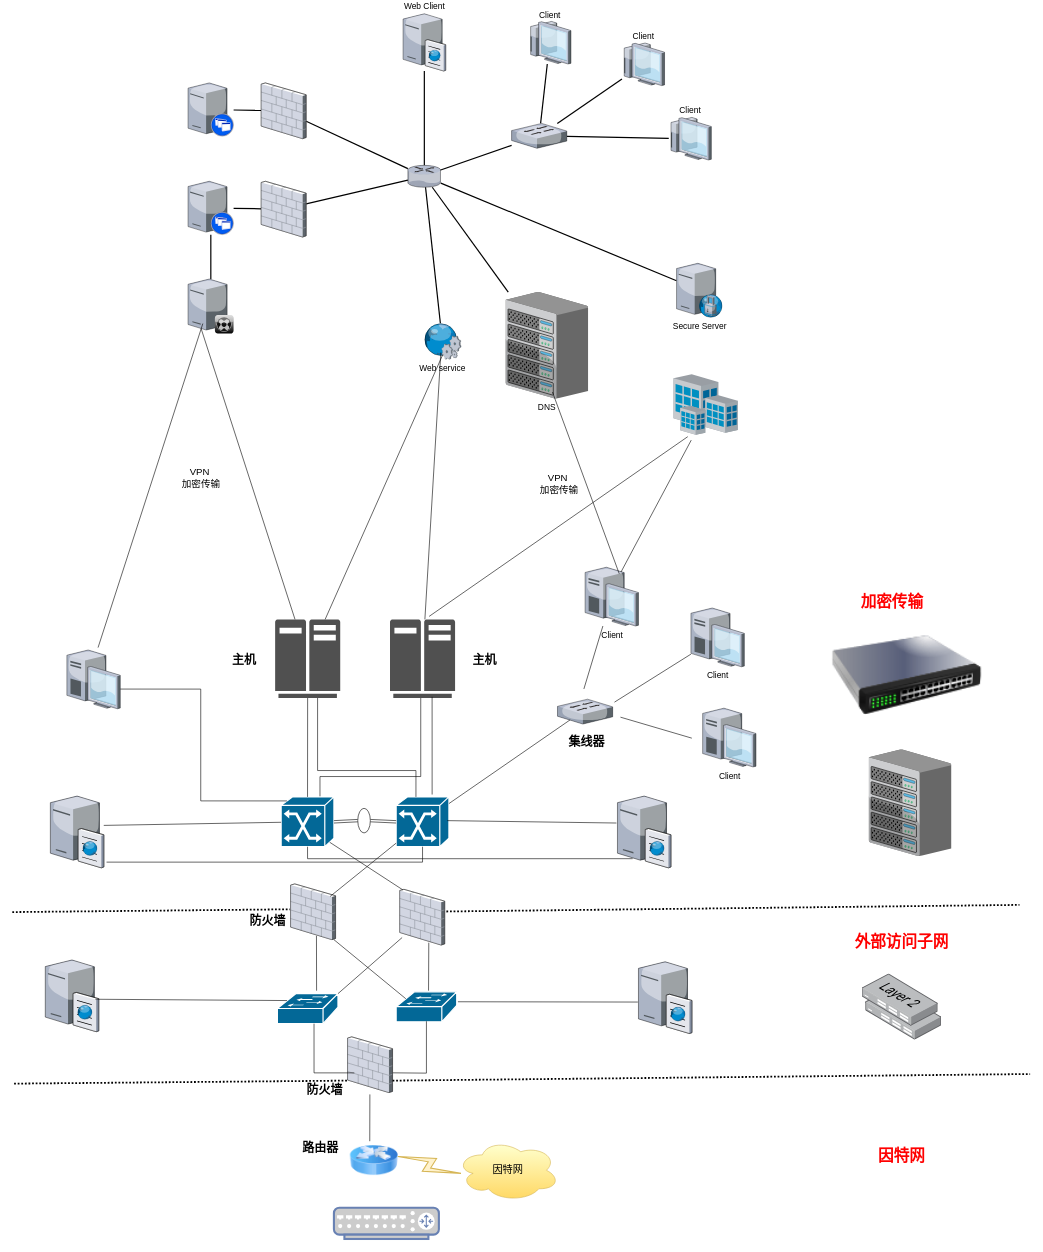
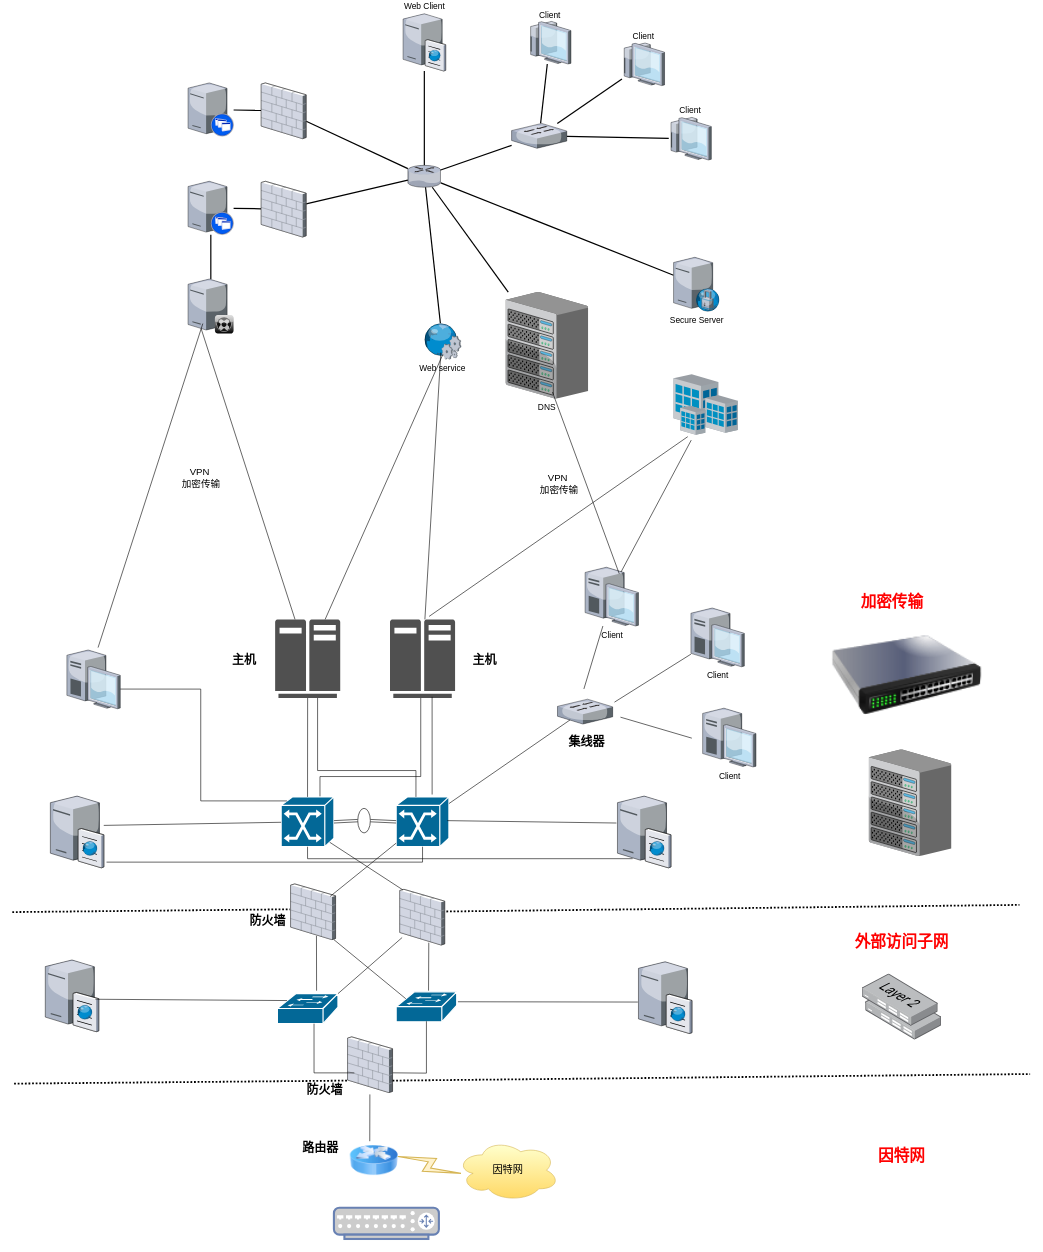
- <mxCell id="87" value="Secure Server" style="verticalLabelPosition=bottom;aspect=fixed;html=1;verticalAlign=top;strokeColor=none;shape=mxgraph.citrix.proxy_server;fillColor=#66B2FF;gradientColor=#0066CC;fontSize=14;" vertex="1" parent="1"><mxGeometry x="1127.5" y="438.25" width="76.5" height="90" as="geometry" /></mxCell>
+ <mxCell id="87" value="Secure Server" style="verticalLabelPosition=bottom;aspect=fixed;html=1;verticalAlign=top;strokeColor=none;shape=mxgraph.citrix.proxy_server;fillColor=#66B2FF;gradientColor=#0066CC;fontSize=14;" vertex="1" parent="1"><mxGeometry x="1122.5" y="428.25" width="76.5" height="90" as="geometry" /></mxCell>
